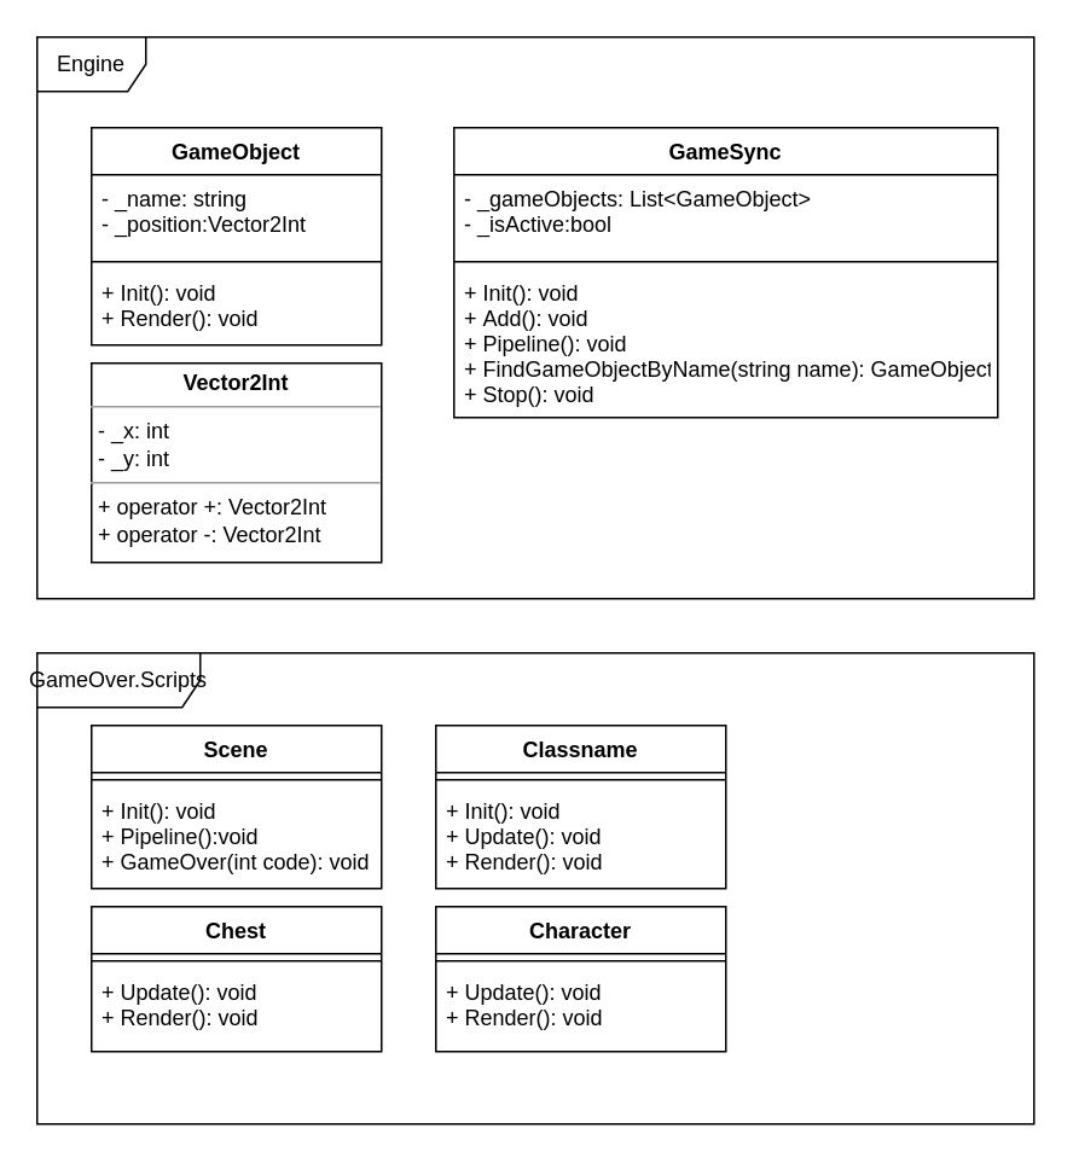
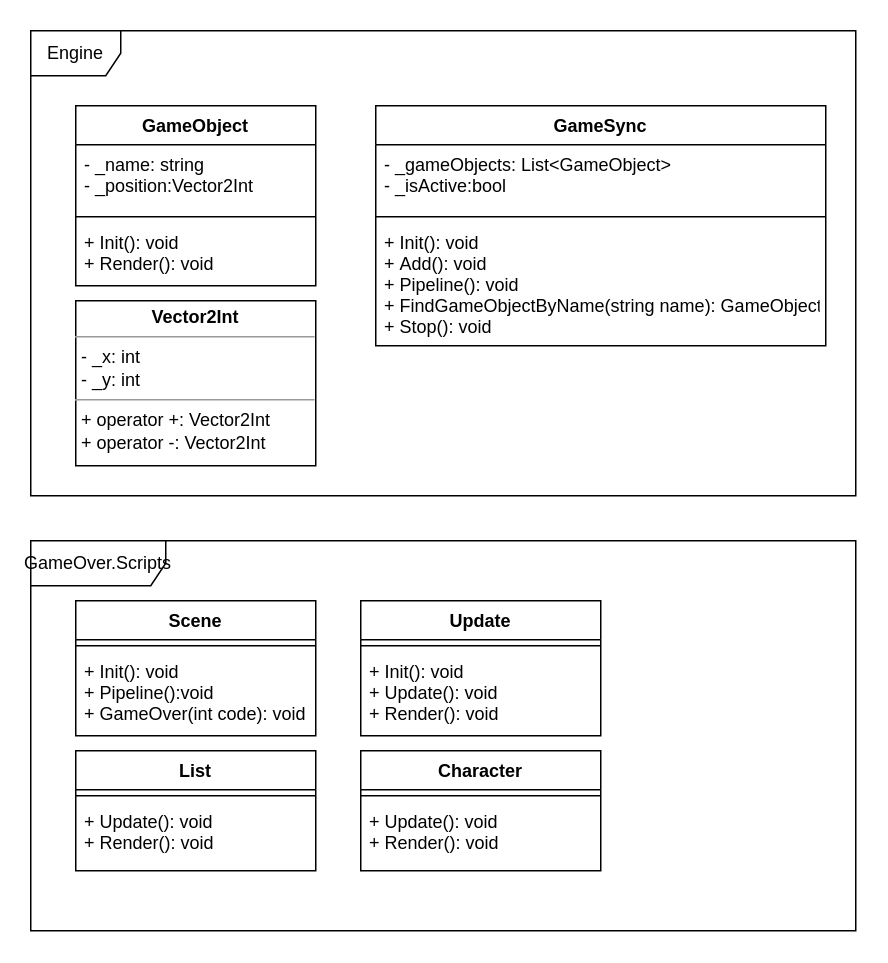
- <mxCell id="16" value="Classname" style="swimlane;fontStyle=1;align=center;verticalAlign=top;childLayout=stackLayout;horizontal=1;startSize=26;horizontalStack=0;resizeParent=1;resizeParentMax=0;resizeLast=0;collapsible=1;marginBottom=0;" vertex="1" parent="1"><mxGeometry x="240" y="400" width="160" height="90" as="geometry" /></mxCell>
+ <mxCell id="16" value="Update" style="swimlane;fontStyle=1;align=center;verticalAlign=top;childLayout=stackLayout;horizontal=1;startSize=26;horizontalStack=0;resizeParent=1;resizeParentMax=0;resizeLast=0;collapsible=1;marginBottom=0;" vertex="1" parent="1"><mxGeometry x="240" y="400" width="160" height="90" as="geometry" /></mxCell>
- <mxCell id="19" value="Chest" style="swimlane;fontStyle=1;align=center;verticalAlign=top;childLayout=stackLayout;horizontal=1;startSize=26;horizontalStack=0;resizeParent=1;resizeParentMax=0;resizeLast=0;collapsible=1;marginBottom=0;" vertex="1" parent="1"><mxGeometry x="50" y="500" width="160" height="80" as="geometry" /></mxCell>
+ <mxCell id="19" value="List" style="swimlane;fontStyle=1;align=center;verticalAlign=top;childLayout=stackLayout;horizontal=1;startSize=26;horizontalStack=0;resizeParent=1;resizeParentMax=0;resizeLast=0;collapsible=1;marginBottom=0;" vertex="1" parent="1"><mxGeometry x="50" y="500" width="160" height="80" as="geometry" /></mxCell>
